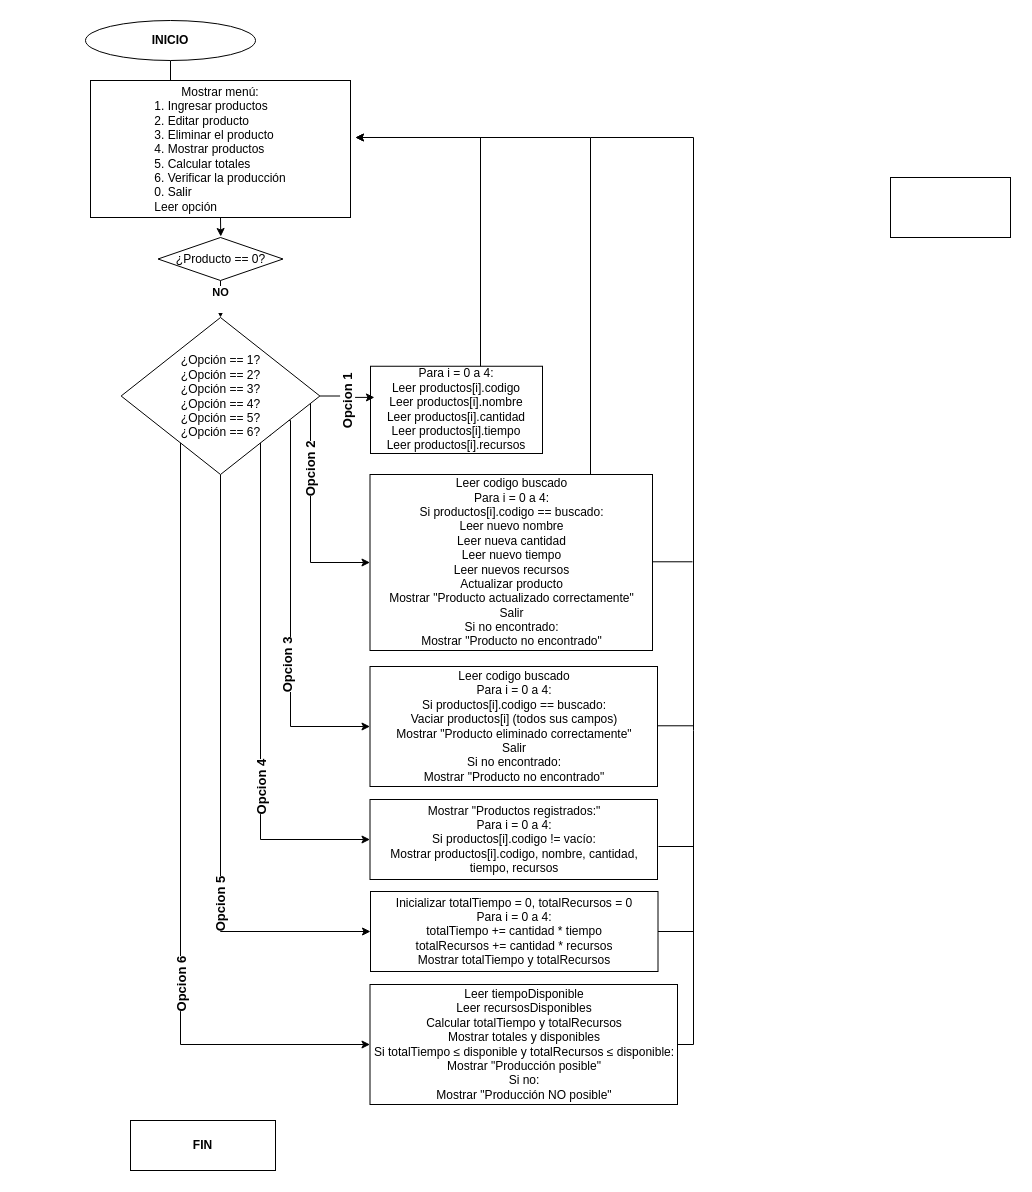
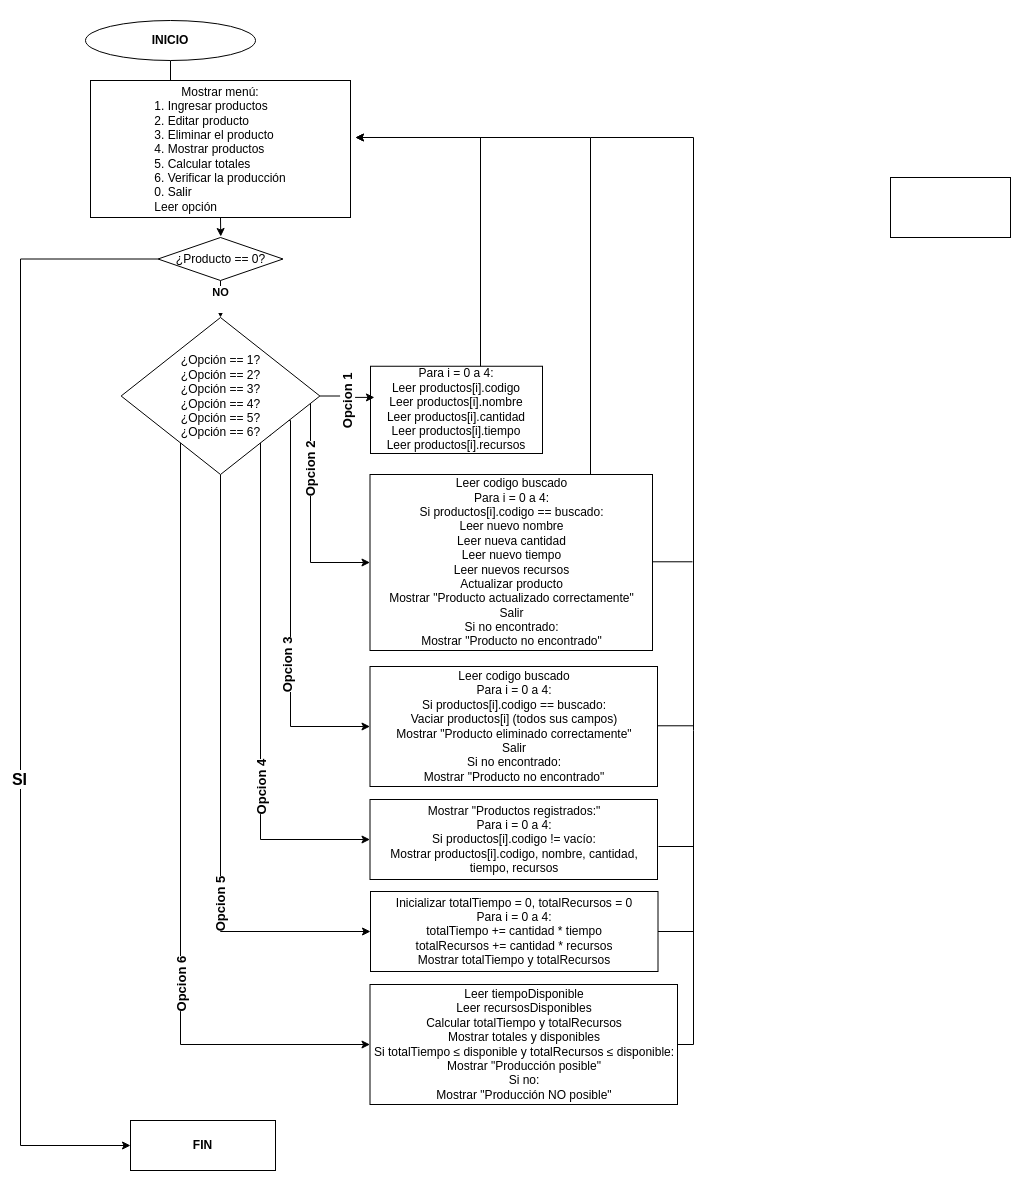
+ <mxCell id="9" style="edgeStyle=orthogonalEdgeStyle;rounded=0;orthogonalLoop=1;jettySize=auto;html=1;exitX=0;exitY=0.5;exitDx=0;exitDy=0;entryX=0;entryY=0.5;entryDx=0;entryDy=0;" edge="1" parent="1" source="11" target="33"><mxGeometry relative="1" as="geometry"><Array as="points"><mxPoint x="20" y="259" /><mxPoint x="20" y="1145" /></Array></mxGeometry></mxCell>
+ <mxCell id="10" value="SI" style="edgeLabel;html=1;align=center;verticalAlign=middle;resizable=0;points=[];fontStyle=1;fontSize=16;" vertex="1" connectable="0" parent="9"><mxGeometry x="0.159" y="-2" relative="1" as="geometry"><mxPoint as="offset" /></mxGeometry></mxCell>
